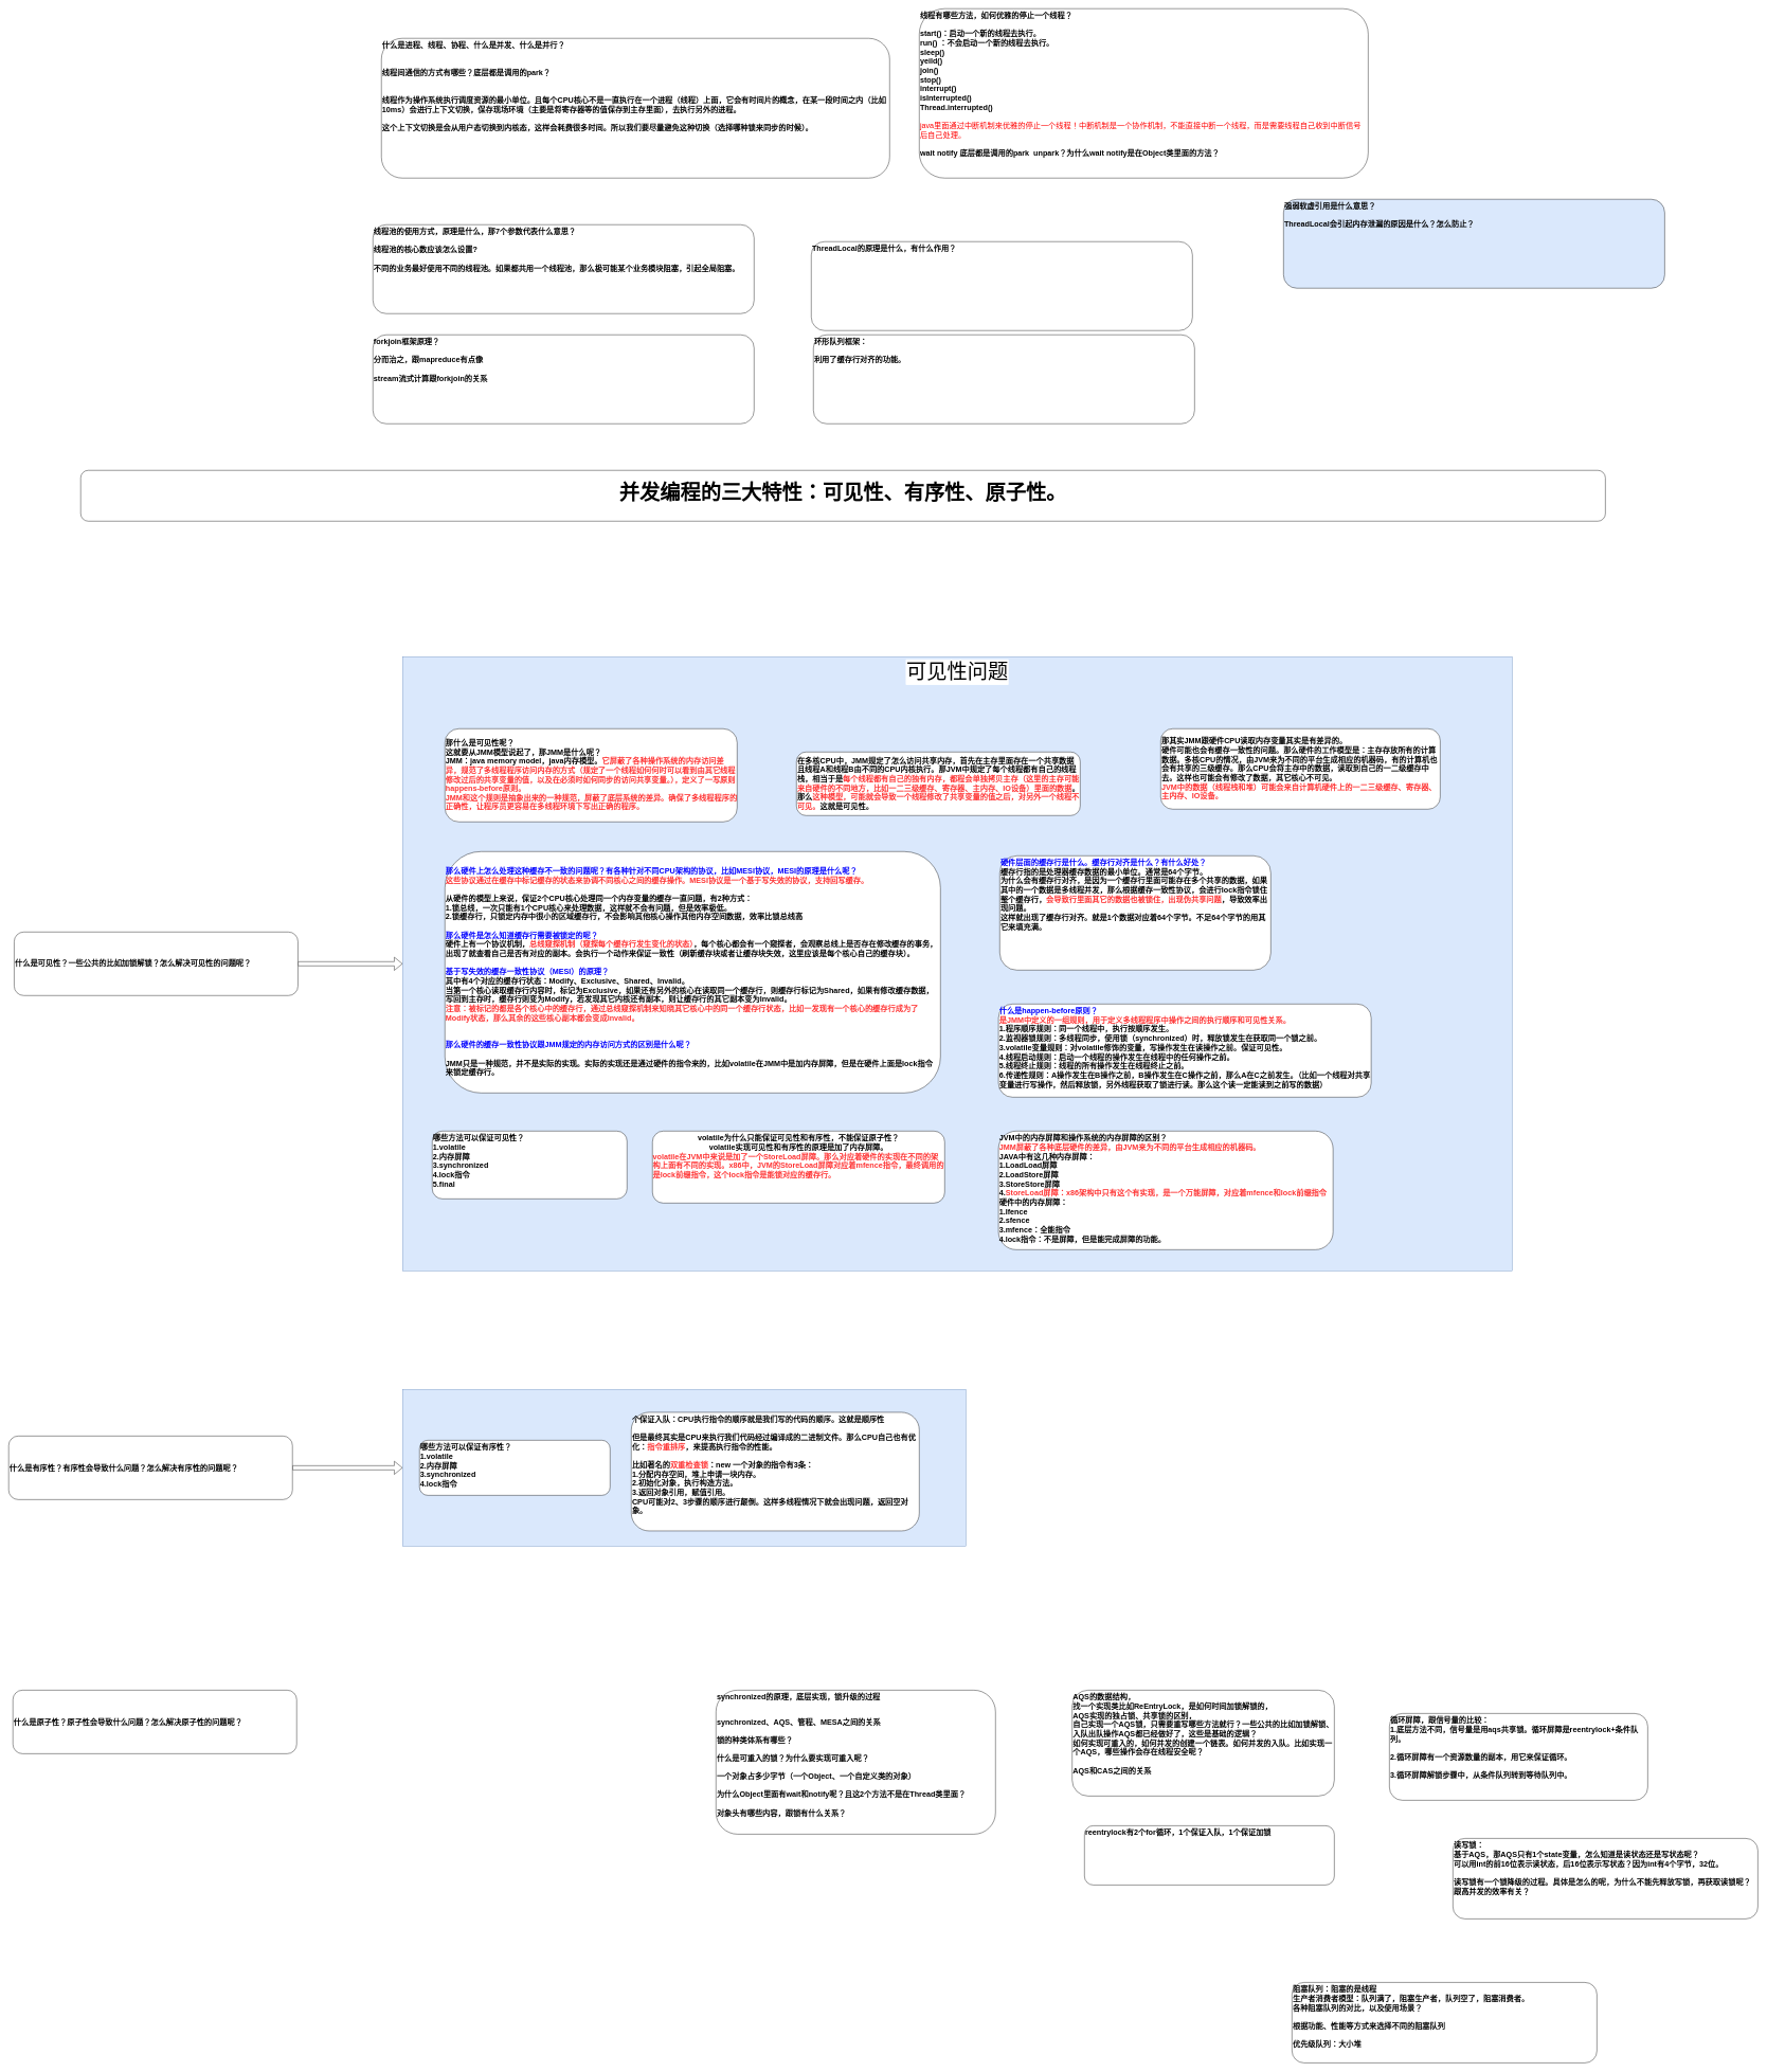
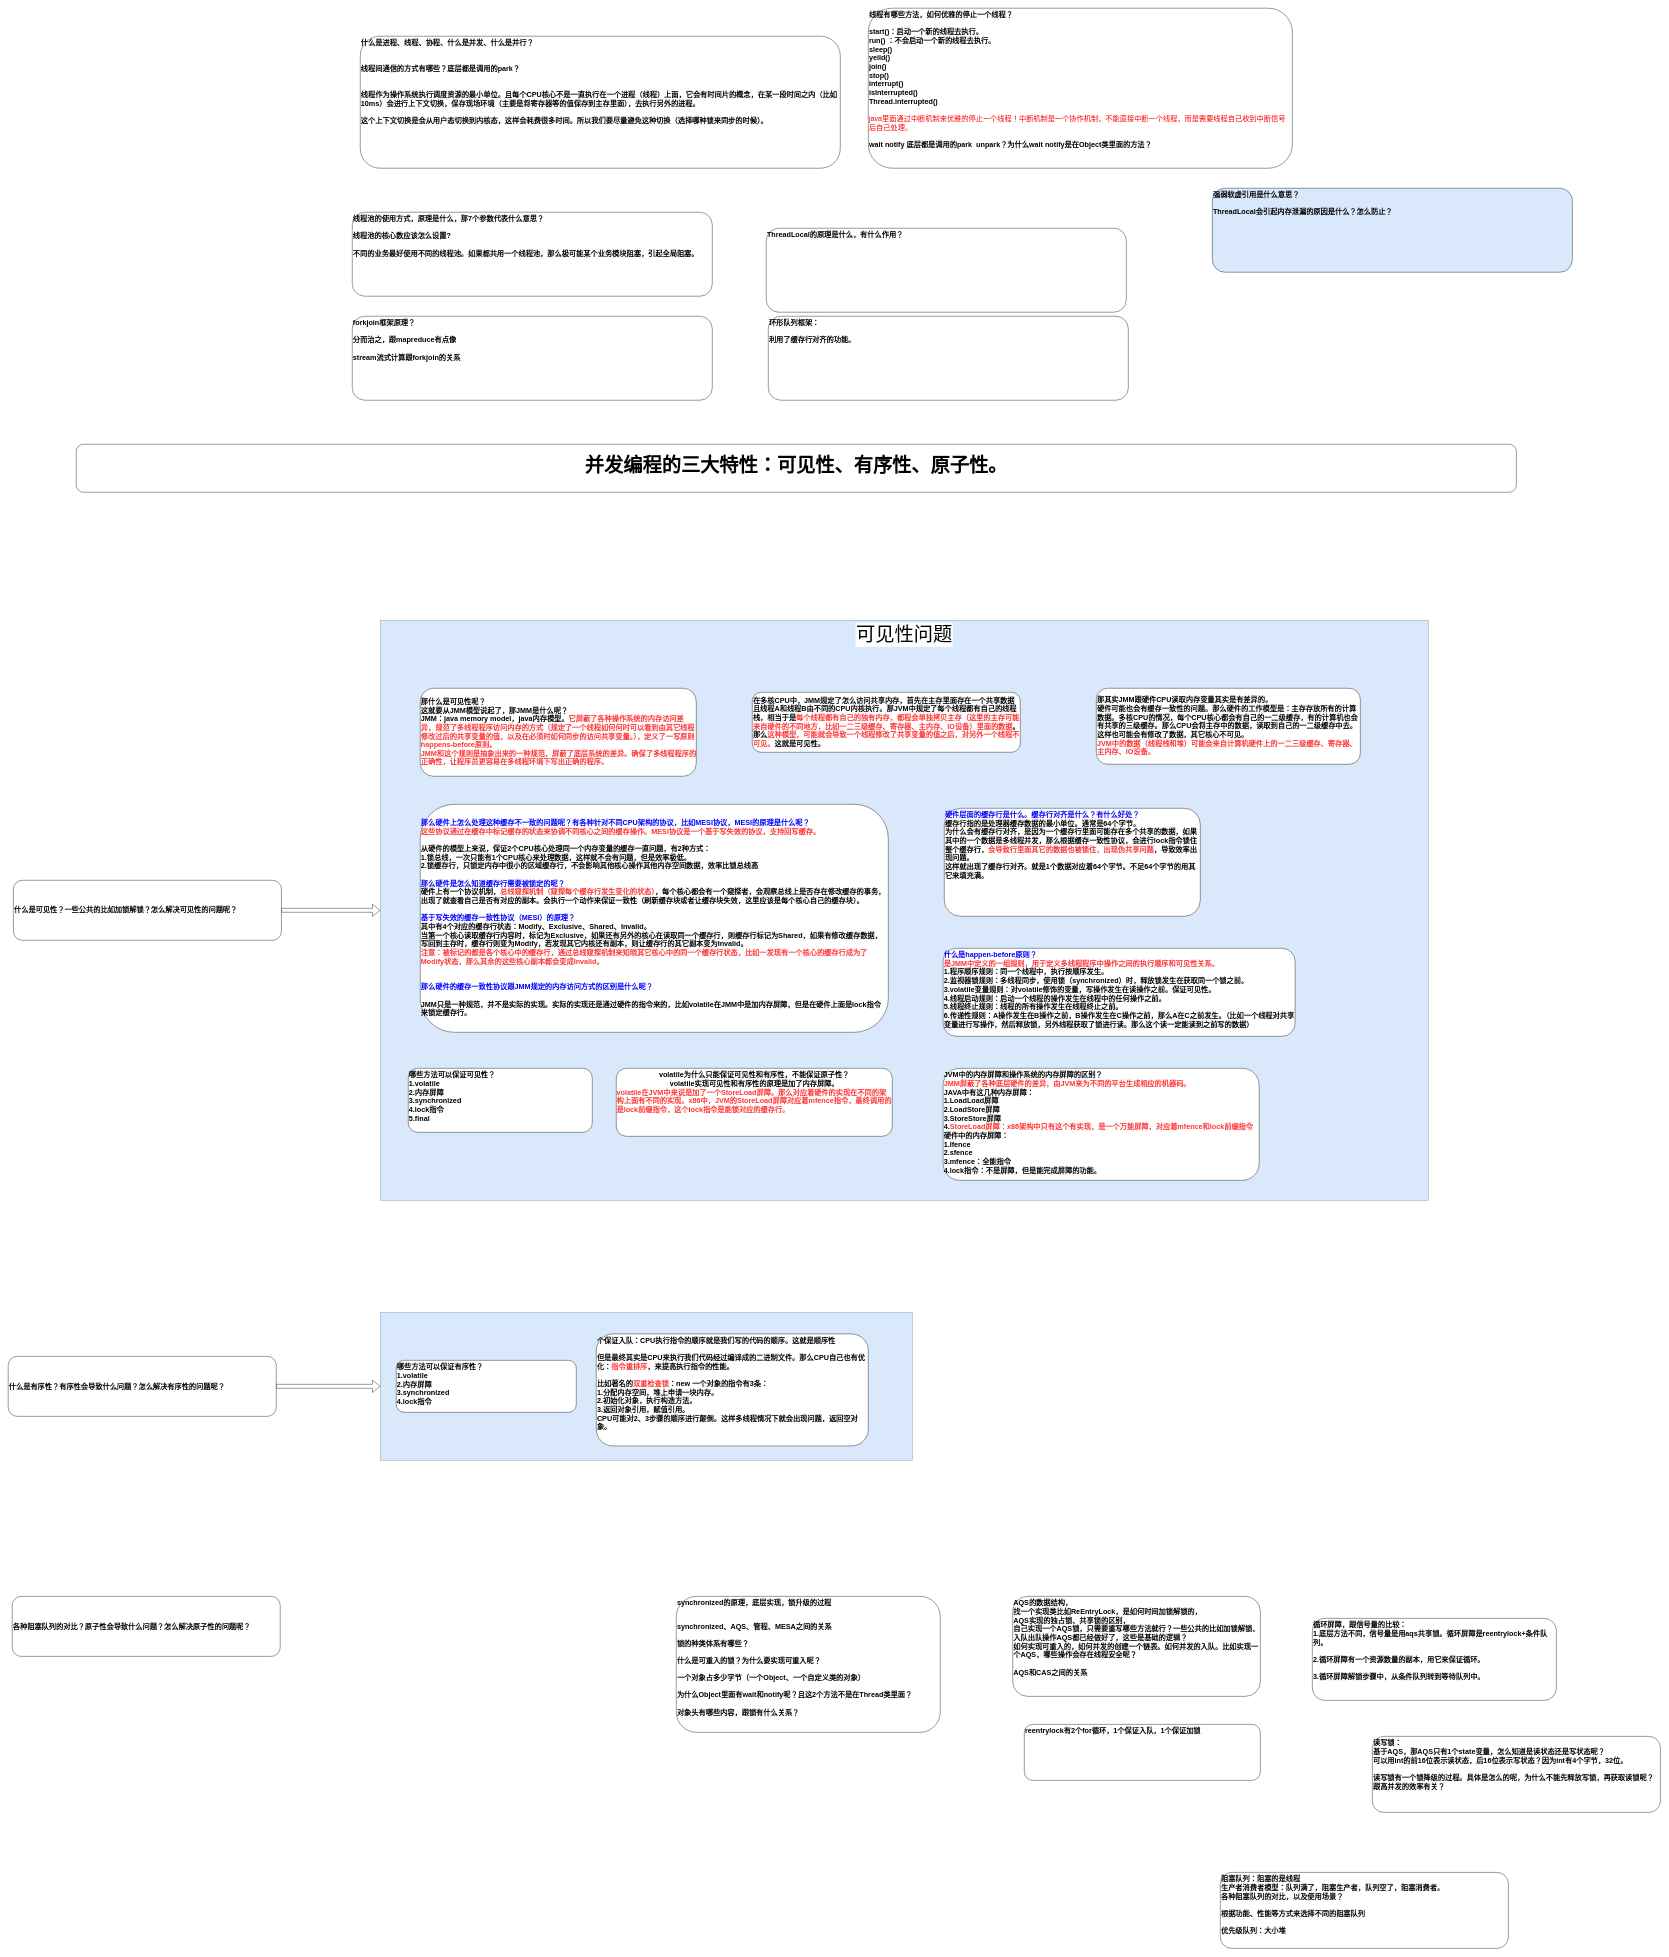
- <mxCell id="8" value="&lt;span style=&quot;font-size: 18px;&quot;&gt;&lt;b&gt;那其实JMM跟硬件CPU读取内存变量其实是有差异的。&lt;br&gt;硬件可能也会有缓存一致性的问题。那么硬件的工作模型是：主存存放所有的计算数据。多核CPU的情况，由JVM来为不同的平台生成相应的机器码，有的计算机也会有共享的三级缓存。那么CPU会将主存中的数据，读取到自己的一二级缓存中去。这样也可能会有修改了数据，其它核心不可见。&lt;br&gt;&lt;font color=&quot;#ff3333&quot;&gt;JVM中的数据（线程栈和堆）可能会来自计算机硬件上的一二三级缓存、寄存器、主内存、IO设备。&lt;/font&gt;&lt;br&gt;&lt;/b&gt;&lt;/span&gt;" style="rounded=1;whiteSpace=wrap;html=1;align=left;verticalAlign=middle;" parent="1" vertex="1"><mxGeometry x="2740" width="660" height="190" as="geometry" y="1720" /></mxCell>
+ <mxCell id="8" value="&lt;span style=&quot;font-size: 18px;&quot;&gt;&lt;b&gt;那其实JMM跟硬件CPU读取内存变量其实是有差异的。&lt;br&gt;硬件可能也会有缓存一致性的问题。那么硬件的工作模型是：主存存放所有的计算数据。多核CPU的情况，每个CPU核心都会有自己的一二级缓存，有的计算机也会有共享的三级缓存。那么CPU会将主存中的数据，读取到自己的一二级缓存中去。这样也可能会有修改了数据，其它核心不可见。&lt;br&gt;&lt;font color=&quot;#ff3333&quot;&gt;JVM中的数据（线程栈和堆）可能会来自计算机硬件上的一二三级缓存、寄存器、主内存、IO设备。&lt;/font&gt;&lt;br&gt;&lt;/b&gt;&lt;/span&gt;" style="rounded=1;whiteSpace=wrap;html=1;align=left;verticalAlign=middle;" parent="1" vertex="1"><mxGeometry x="2740" width="660" height="190" as="geometry" y="1720" /></mxCell>
- <mxCell id="7" value="&lt;b style=&quot;&quot;&gt;&lt;font style=&quot;font-size: 18px;&quot;&gt;在多核CPU中，JMM规定了怎么访问共享内存，首先在主存里面存在一个共享数据且线程A和线程B由不同的CPU内核执行。那JVM中规定了每个线程都有自己的线程栈，相当于是&lt;font style=&quot;&quot; color=&quot;#ff3333&quot;&gt;每个线程都有自己的独有内存，都程会单独拷贝主存（这里的主存可能来自硬件的不同地方，比如一二三级缓存、寄存器、主内存、IO设备）里面的数据&lt;/font&gt;。那么&lt;font style=&quot;&quot; color=&quot;#ff3333&quot;&gt;这种模型，可能就会导致一个线程修改了共享变量的值之后，对另外一个线程不可见。&lt;/font&gt;这就是可见性。&lt;/font&gt;&lt;/b&gt;" style="rounded=1;whiteSpace=wrap;html=1;align=left;verticalAlign=middle;" parent="1" vertex="1"><mxGeometry x="1880" y="1775" width="670" height="150" as="geometry" /></mxCell>
+ <mxCell id="7" value="&lt;b style=&quot;&quot;&gt;&lt;font style=&quot;font-size: 18px;&quot;&gt;在多核CPU中，JMM规定了怎么访问共享内存，首先在主存里面存在一个共享数据且线程A和线程B由不同的CPU内核执行。那JVM中规定了每个线程都有自己的线程栈，相当于是&lt;font style=&quot;&quot; color=&quot;#ff3333&quot;&gt;每个线程都有自己的独有内存，都程会单独拷贝主存（这里的主存可能来自硬件的不同地方，比如一二三级缓存、寄存器、主内存、IO设备）里面的数据&lt;/font&gt;。那么&lt;font style=&quot;&quot; color=&quot;#ff3333&quot;&gt;这种模型，可能就会导致一个线程修改了共享变量的值之后，对另外一个线程不可见。&lt;/font&gt;这就是可见性。&lt;/font&gt;&lt;/b&gt;" style="rounded=1;whiteSpace=wrap;html=1;align=left;verticalAlign=middle;" parent="1" vertex="1"><mxGeometry x="1880" y="1730" width="670" height="150" as="geometry" /></mxCell>
- <mxCell id="17" value="&lt;div style=&quot;&quot;&gt;&lt;span style=&quot;font-size: 18px;&quot;&gt;&lt;b&gt;什么是原子性？原子性会导致什么问题？怎么解决原子性的问题呢？&lt;/b&gt;&lt;/span&gt;&lt;/div&gt;" style="rounded=1;whiteSpace=wrap;html=1;align=left;verticalAlign=middle;" parent="1" vertex="1"><mxGeometry x="30" y="3990" width="670" height="150" as="geometry" /></mxCell>
+ <mxCell id="17" value="&lt;div style=&quot;&quot;&gt;&lt;span style=&quot;font-size: 18px;&quot;&gt;&lt;b&gt;各种阻塞队列的对比？原子性会导致什么问题？怎么解决原子性的问题呢？&lt;/b&gt;&lt;/span&gt;&lt;/div&gt;" style="rounded=1;whiteSpace=wrap;html=1;align=left;verticalAlign=middle;" parent="1" vertex="1"><mxGeometry x="30" y="3990" width="670" height="150" as="geometry" /></mxCell>
